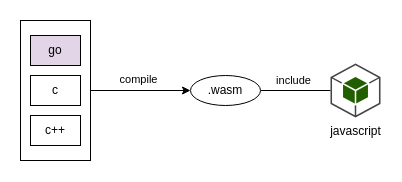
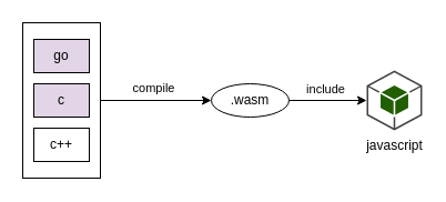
- <mxCell id="6" value="c" style="rounded=0;whiteSpace=wrap;html=1;" vertex="1" parent="1"><mxGeometry x="30" y="75" width="50" height="30" as="geometry" /></mxCell>
+ <mxCell id="6" value="c" style="rounded=0;whiteSpace=wrap;html=1;fillColor=#e1d5e7;" vertex="1" parent="1"><mxGeometry x="30" y="75" width="50" height="30" as="geometry" /></mxCell>
- <mxCell id="8" value="include" style="edgeStyle=orthogonalEdgeStyle;rounded=0;orthogonalLoop=1;jettySize=auto;html=1;entryX=0;entryY=0.5;entryDx=0;entryDy=0;entryPerimeter=0;endArrow=none;" edge="1" parent="1" source="9" target="10"><mxGeometry x="-0.057" y="10" relative="1" as="geometry"><mxPoint as="offset" /></mxGeometry></mxCell>
+ <mxCell id="8" value="include" style="edgeStyle=orthogonalEdgeStyle;rounded=0;orthogonalLoop=1;jettySize=auto;html=1;entryX=0;entryY=0.5;entryDx=0;entryDy=0;entryPerimeter=0;" edge="1" parent="1" source="9" target="10"><mxGeometry x="-0.057" y="10" relative="1" as="geometry"><mxPoint as="offset" /></mxGeometry></mxCell>
